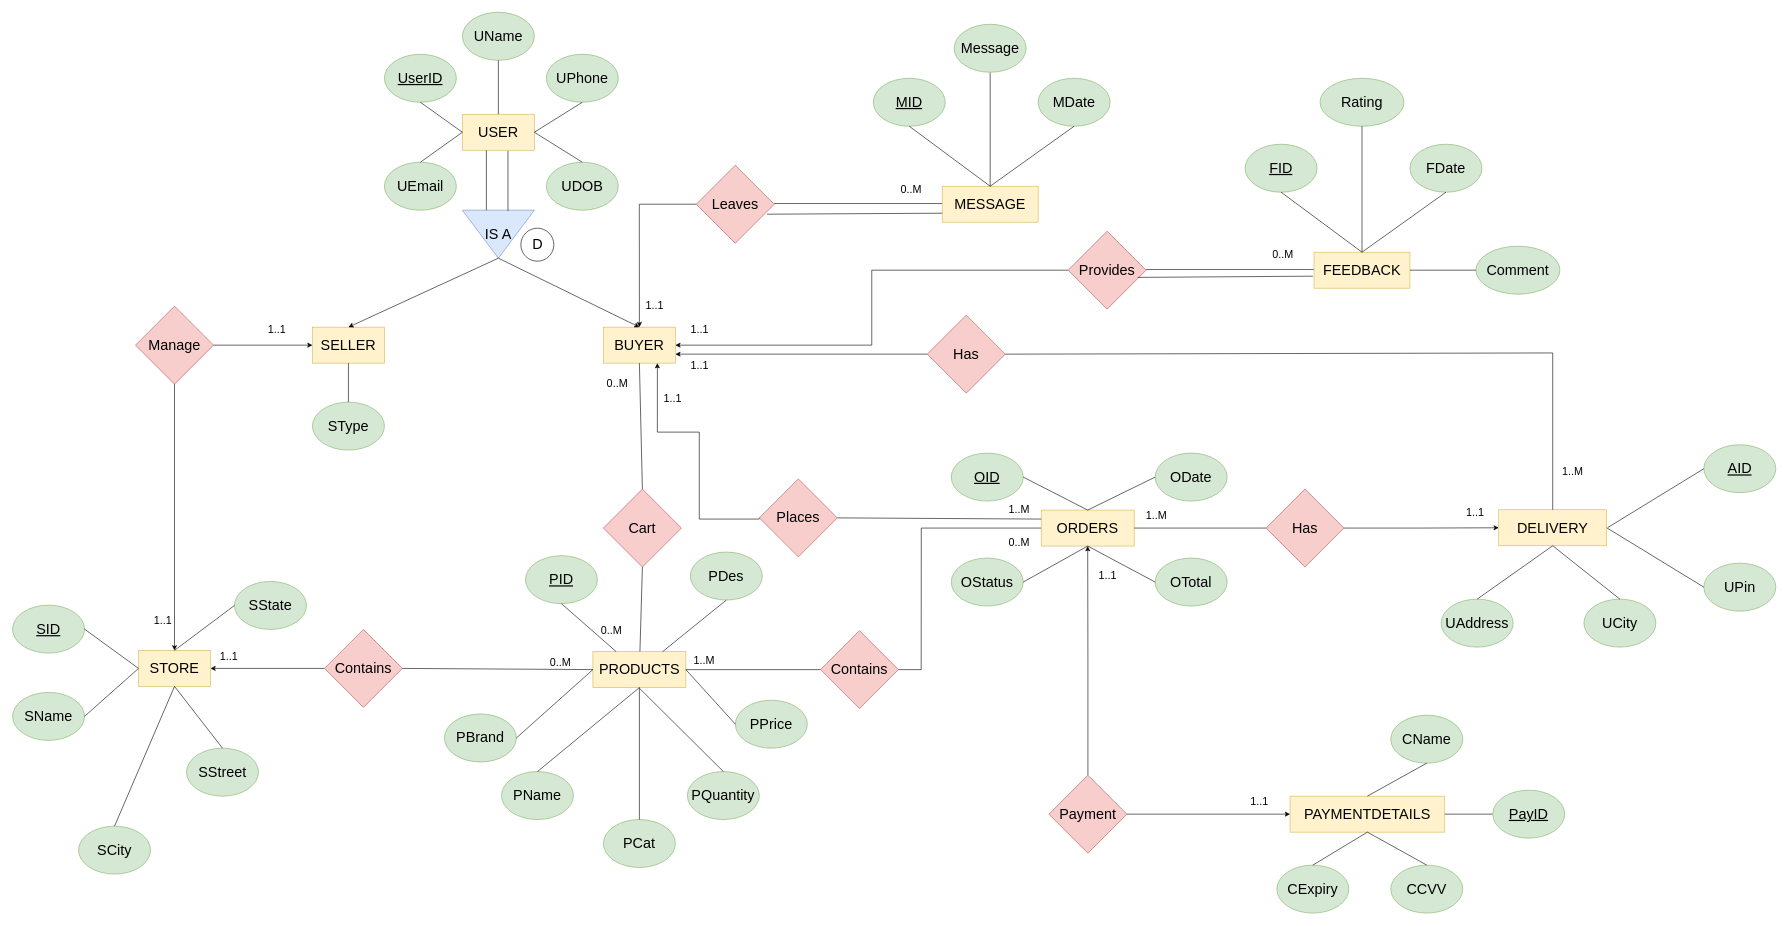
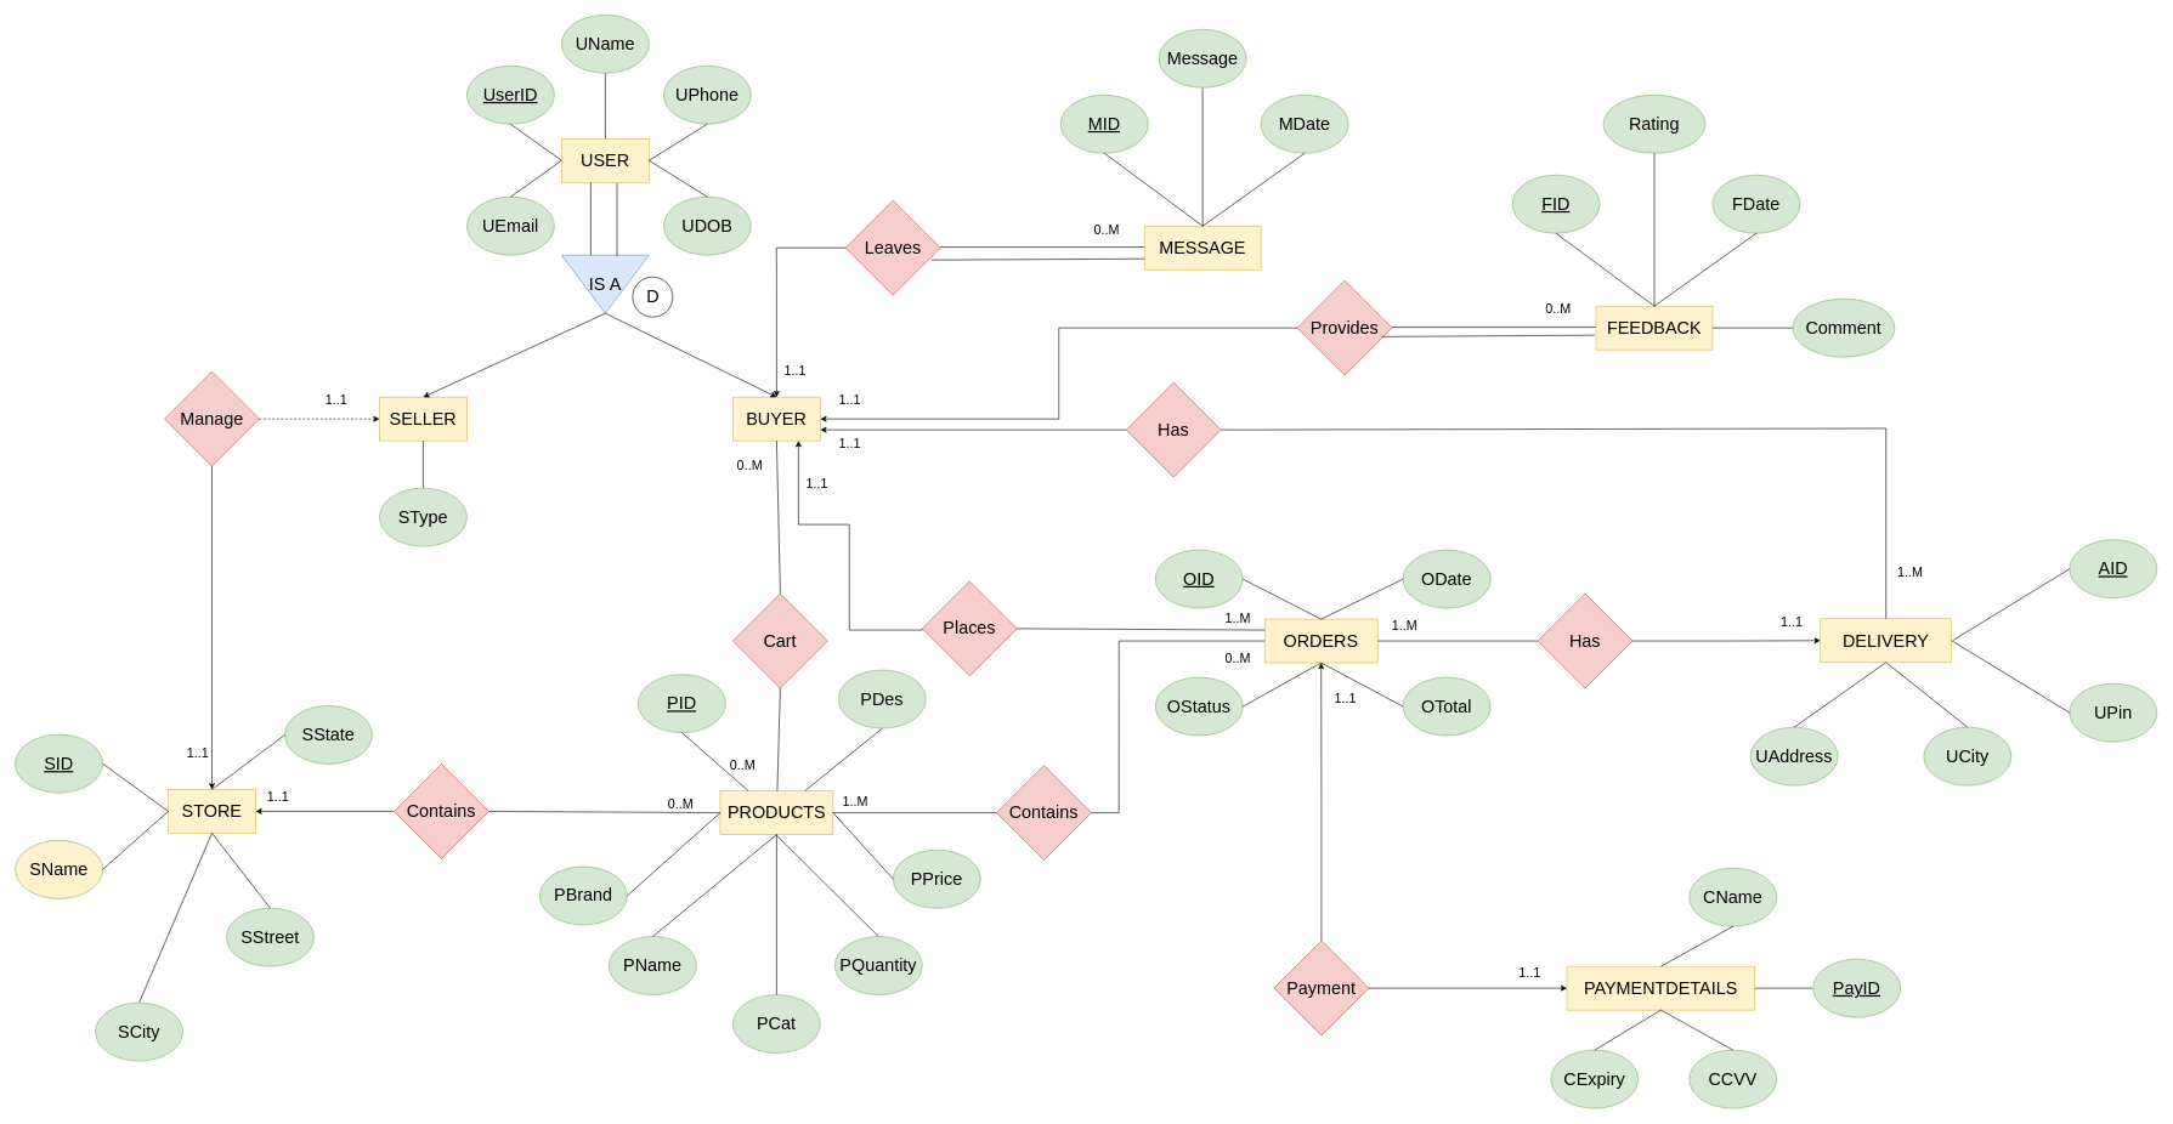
- <mxCell id="101" value="" style="endArrow=classic;html=1;rounded=0;exitX=1;exitY=0.5;exitDx=0;exitDy=0;entryX=0;entryY=0.5;entryDx=0;entryDy=0;" parent="1" source="64" target="12" edge="1"><mxGeometry width="50" height="50" relative="1" as="geometry"><mxPoint x="1350" y="470" as="sourcePoint" /><mxPoint x="1400" y="420" as="targetPoint" /></mxGeometry></mxCell>
+ <mxCell id="101" value="" style="endArrow=classic;html=1;rounded=0;exitX=1;exitY=0.5;exitDx=0;exitDy=0;entryX=0;entryY=0.5;entryDx=0;entryDy=0;dashed=1;" parent="1" source="64" target="12" edge="1"><mxGeometry width="50" height="50" relative="1" as="geometry"><mxPoint x="1350" y="470" as="sourcePoint" /><mxPoint x="1400" y="420" as="targetPoint" /></mxGeometry></mxCell>
- <mxCell id="67" value="&lt;font style=&quot;font-size: 24px;&quot;&gt;SName&lt;/font&gt;" style="ellipse;whiteSpace=wrap;html=1;fillColor=#d5e8d4;strokeColor=#82b366;" parent="1" vertex="1"><mxGeometry x="20" y="1154" width="120" height="80" as="geometry" /></mxCell>
+ <mxCell id="67" value="&lt;font style=&quot;font-size: 24px;&quot;&gt;SName&lt;/font&gt;" style="ellipse;whiteSpace=wrap;html=1;fillColor=#fff2cc;strokeColor=#82b366;" parent="1" vertex="1"><mxGeometry x="20" y="1154" width="120" height="80" as="geometry" /></mxCell>
